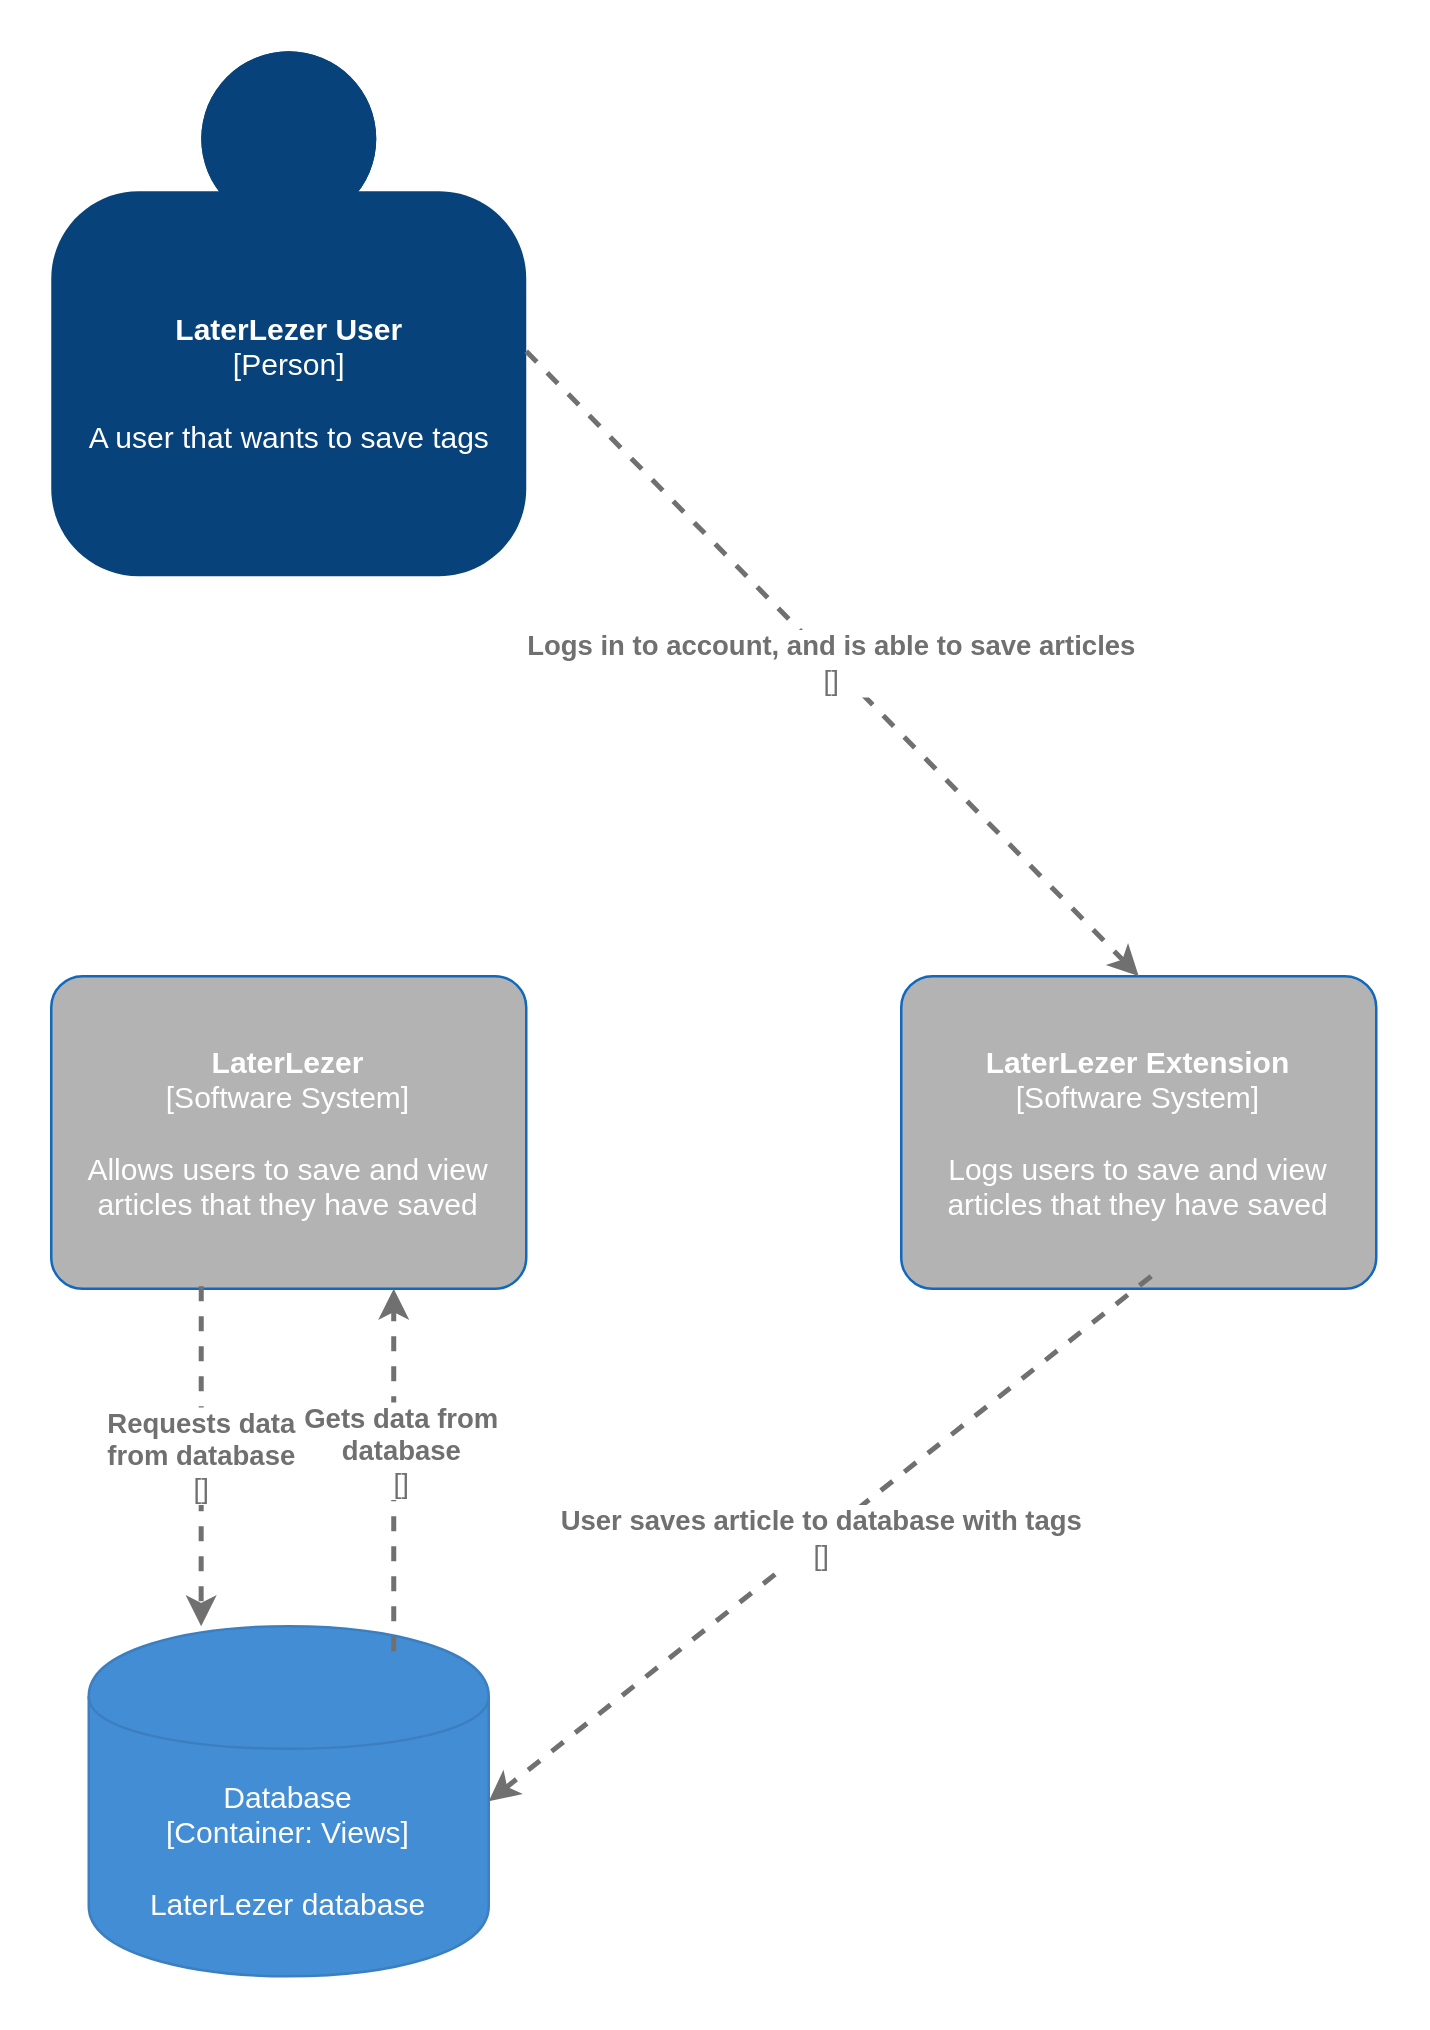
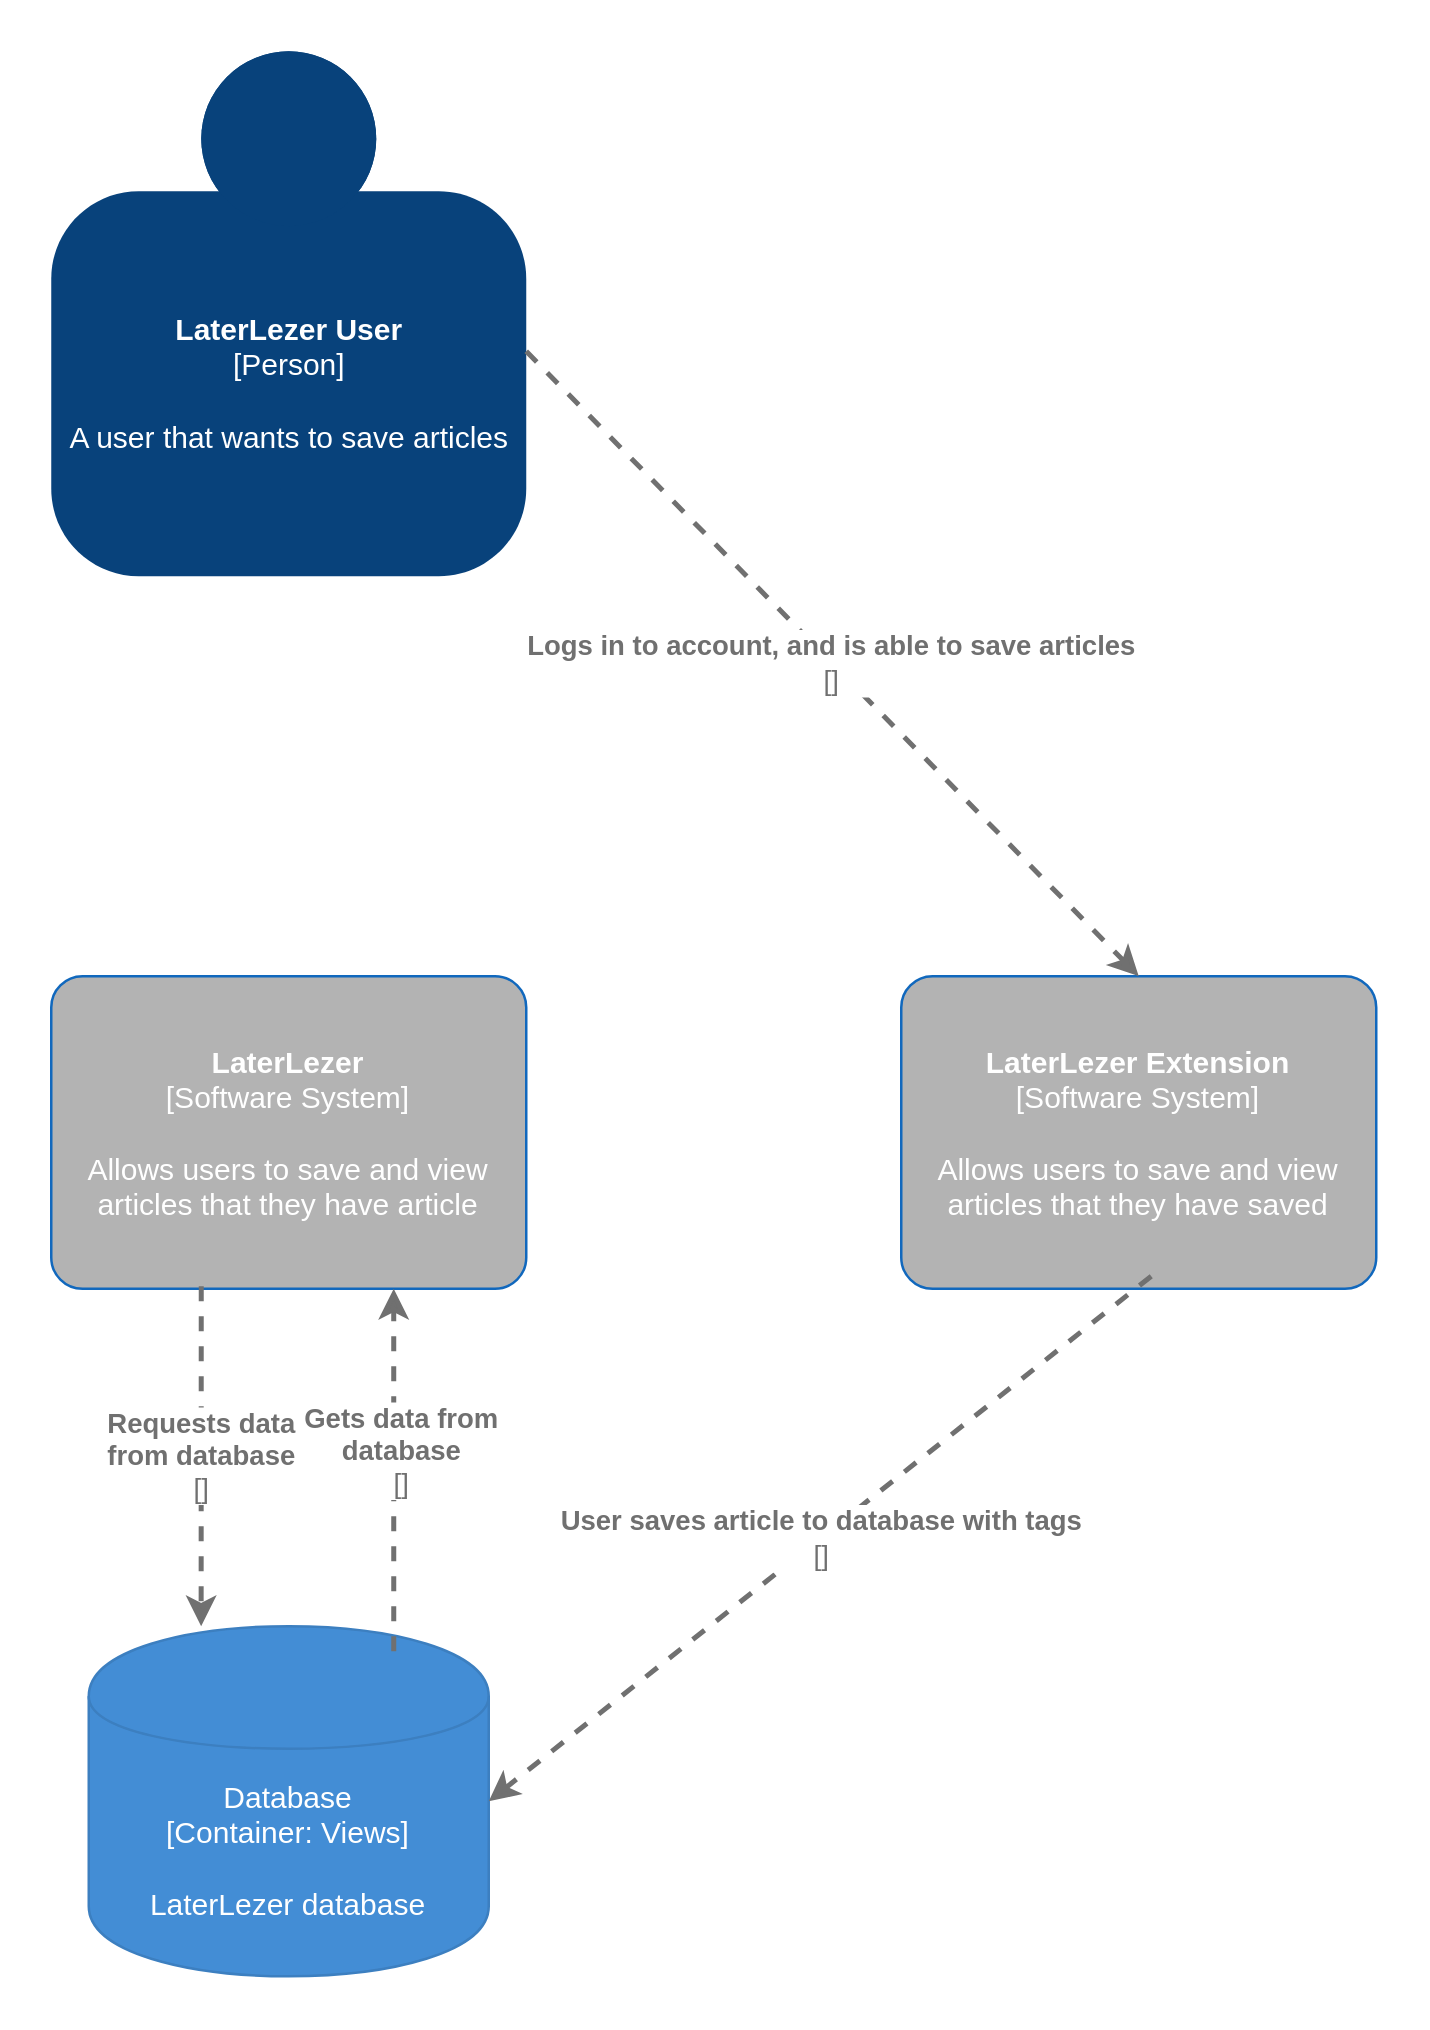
- <mxCell id="2" value="&lt;b&gt;LaterLezer User&lt;/b&gt;&lt;div&gt;[Person]&lt;/div&gt;&lt;br&gt;&lt;div&gt;A user that wants to save tags &lt;/div&gt;" style="html=1;dashed=0;whitespace=wrap;fillColor=#08427b;strokeColor=none;fontColor=#ffffff;shape=mxgraph.c4.person;align=center;metaEdit=1;points=[[0.5,0,0],[1,0.5,0],[1,0.75,0],[0.75,1,0],[0.5,1,0],[0.25,1,0],[0,0.75,0],[0,0.5,0]];metaData={&quot;c4Type&quot;:{&quot;editable&quot;:false}};" vertex="1" parent="1"><mxGeometry x="20" y="20" width="190" height="210" as="geometry" /></mxCell>
+ <mxCell id="2" value="&lt;b&gt;LaterLezer User&lt;/b&gt;&lt;div&gt;[Person]&lt;/div&gt;&lt;br&gt;&lt;div&gt;A user that wants to save articles &lt;/div&gt;" style="html=1;dashed=0;whitespace=wrap;fillColor=#08427b;strokeColor=none;fontColor=#ffffff;shape=mxgraph.c4.person;align=center;metaEdit=1;points=[[0.5,0,0],[1,0.5,0],[1,0.75,0],[0.75,1,0],[0.5,1,0],[0.25,1,0],[0,0.75,0],[0,0.5,0]];metaData={&quot;c4Type&quot;:{&quot;editable&quot;:false}};" vertex="1" parent="1"><mxGeometry x="20" y="20" width="190" height="210" as="geometry" /></mxCell>
- <mxCell id="3" value="&lt;b&gt;LaterLezer&lt;/b&gt;&lt;div&gt;[Software System]&lt;/div&gt;&lt;br&gt;&lt;div&gt;Allows users to save and view articles that they have saved&lt;/div&gt;" style="rounded=1;whiteSpace=wrap;html=1;labelBackgroundColor=none;fillColor=#B3B3B3;fontColor=#ffffff;align=center;arcSize=10;strokeColor=#1168BD;metaEdit=1;metaData={&quot;c4Type&quot;:{&quot;editable&quot;:false}};points=[[0.25,0,0],[0.5,0,0],[0.75,0,0],[1,0.25,0],[1,0.5,0],[1,0.75,0],[0.75,1,0],[0.5,1,0],[0.25,1,0],[0,0.75,0],[0,0.5,0],[0,0.25,0]];" vertex="1" parent="1"><mxGeometry x="20" y="390" width="190" height="125" as="geometry" /></mxCell>
+ <mxCell id="3" value="&lt;b&gt;LaterLezer&lt;/b&gt;&lt;div&gt;[Software System]&lt;/div&gt;&lt;br&gt;&lt;div&gt;Allows users to save and view articles that they have article&lt;/div&gt;" style="rounded=1;whiteSpace=wrap;html=1;labelBackgroundColor=none;fillColor=#B3B3B3;fontColor=#ffffff;align=center;arcSize=10;strokeColor=#1168BD;metaEdit=1;metaData={&quot;c4Type&quot;:{&quot;editable&quot;:false}};points=[[0.25,0,0],[0.5,0,0],[0.75,0,0],[1,0.25,0],[1,0.5,0],[1,0.75,0],[0.75,1,0],[0.5,1,0],[0.25,1,0],[0,0.75,0],[0,0.5,0],[0,0.25,0]];" vertex="1" parent="1"><mxGeometry x="20" y="390" width="190" height="125" as="geometry" /></mxCell>
- <mxCell id="4" value="&lt;b&gt;LaterLezer Extension&lt;/b&gt;&lt;div&gt;[Software System]&lt;/div&gt;&lt;br&gt;&lt;div&gt;Logs users to save and view articles that they have saved&lt;/div&gt;" style="rounded=1;whiteSpace=wrap;html=1;labelBackgroundColor=none;fillColor=#B3B3B3;fontColor=#ffffff;align=center;arcSize=10;strokeColor=#1168BD;metaEdit=1;metaData={&quot;c4Type&quot;:{&quot;editable&quot;:false}};points=[[0.25,0,0],[0.5,0,0],[0.75,0,0],[1,0.25,0],[1,0.5,0],[1,0.75,0],[0.75,1,0],[0.5,1,0],[0.25,1,0],[0,0.75,0],[0,0.5,0],[0,0.25,0]];" vertex="1" parent="1"><mxGeometry x="360" y="390" width="190" height="125" as="geometry" /></mxCell>
+ <mxCell id="4" value="&lt;b&gt;LaterLezer Extension&lt;/b&gt;&lt;div&gt;[Software System]&lt;/div&gt;&lt;br&gt;&lt;div&gt;Allows users to save and view articles that they have saved&lt;/div&gt;" style="rounded=1;whiteSpace=wrap;html=1;labelBackgroundColor=none;fillColor=#B3B3B3;fontColor=#ffffff;align=center;arcSize=10;strokeColor=#1168BD;metaEdit=1;metaData={&quot;c4Type&quot;:{&quot;editable&quot;:false}};points=[[0.25,0,0],[0.5,0,0],[0.75,0,0],[1,0.25,0],[1,0.5,0],[1,0.75,0],[0.75,1,0],[0.5,1,0],[0.25,1,0],[0,0.75,0],[0,0.5,0],[0,0.25,0]];" vertex="1" parent="1"><mxGeometry x="360" y="390" width="190" height="125" as="geometry" /></mxCell>
